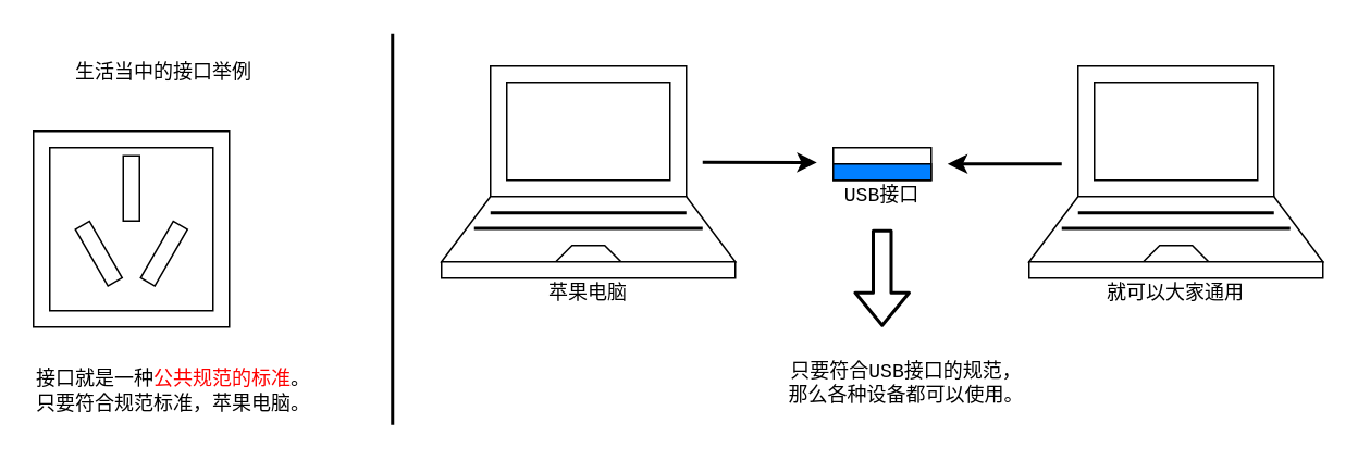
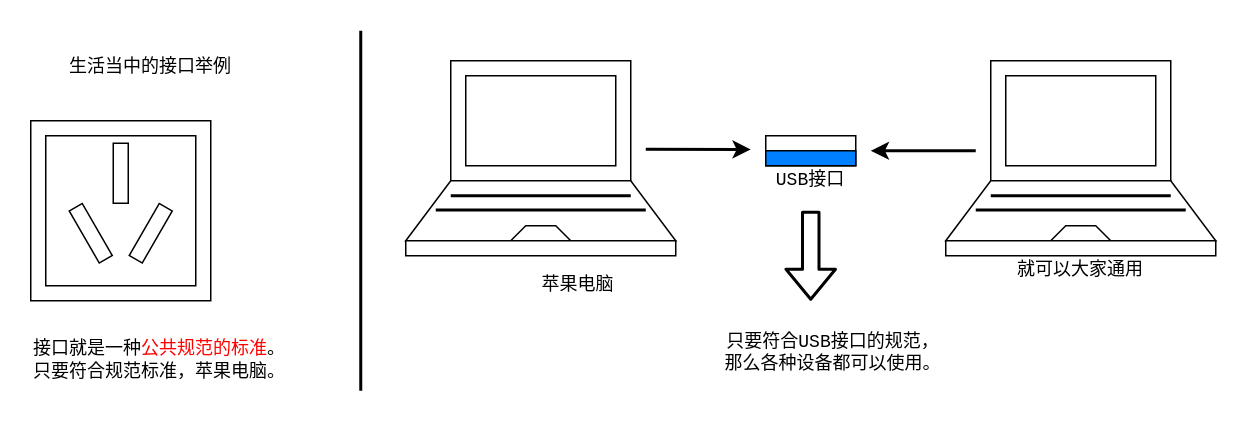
- <mxCell id="17" value="苹果电脑" style="text;html=1;strokeColor=none;fillColor=none;align=center;verticalAlign=middle;whiteSpace=wrap;rounded=0;fontFamily=Courier New;" vertex="1" parent="1"><mxGeometry x="300" y="170" width="120" height="20" as="geometry" /></mxCell>
+ <mxCell id="17" value="苹果电脑" style="text;html=1;strokeColor=none;fillColor=none;align=center;verticalAlign=middle;whiteSpace=wrap;rounded=0;fontFamily=Courier New;" vertex="1" parent="1"><mxGeometry x="325" y="180" width="120" height="20" as="geometry" /></mxCell>
